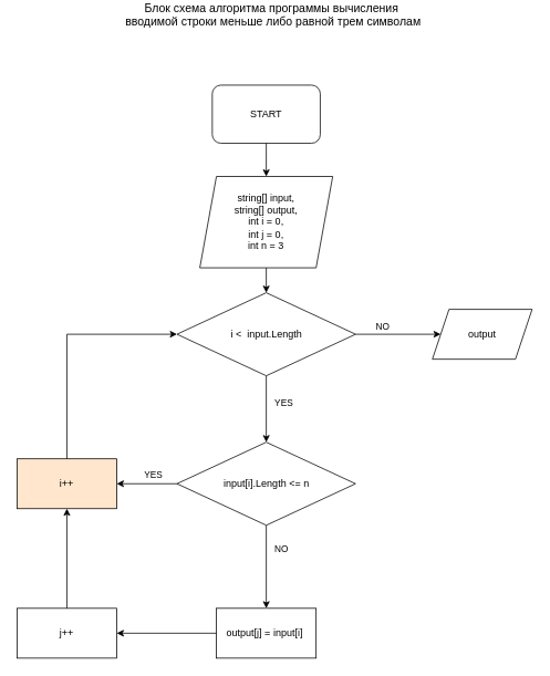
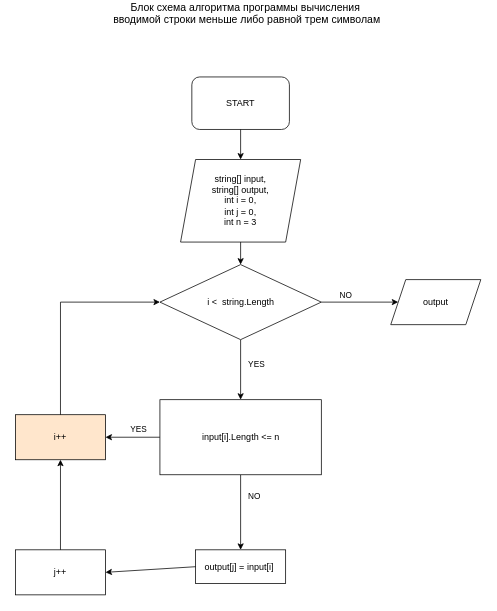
- <mxCell id="8" value="i &amp;lt; &amp;nbsp;input.Length" style="rhombus;whiteSpace=wrap;html=1;" parent="1" vertex="1"><mxGeometry x="212.5" y="350" width="215" height="100" as="geometry" /></mxCell>
+ <mxCell id="8" value="i &amp;lt; &amp;nbsp;string.Length" style="rhombus;whiteSpace=wrap;html=1;" parent="1" vertex="1"><mxGeometry x="212.5" y="350" width="215" height="100" as="geometry" /></mxCell>
- <mxCell id="14" value="input[i].Length &amp;lt;= n" style="rhombus;whiteSpace=wrap;html=1;" parent="1" vertex="1"><mxGeometry x="212.5" y="530" width="215" height="100" as="geometry" /></mxCell>
+ <mxCell id="14" value="input[i].Length &amp;lt;= n" style="whiteSpace=wrap;html=1;rounded=0;" parent="1" vertex="1"><mxGeometry x="212.5" y="530" width="215" height="100" as="geometry" /></mxCell>
- <mxCell id="15" value="output[j] = input[i]&amp;nbsp;" style="whiteSpace=wrap;html=1;" parent="1" vertex="1"><mxGeometry x="260" y="730" width="120" height="60" as="geometry" /></mxCell>
+ <mxCell id="15" value="output[j] = input[i]&amp;nbsp;" style="whiteSpace=wrap;html=1;" parent="1" vertex="1"><mxGeometry x="260" y="730" width="120" height="45" as="geometry" /></mxCell>
